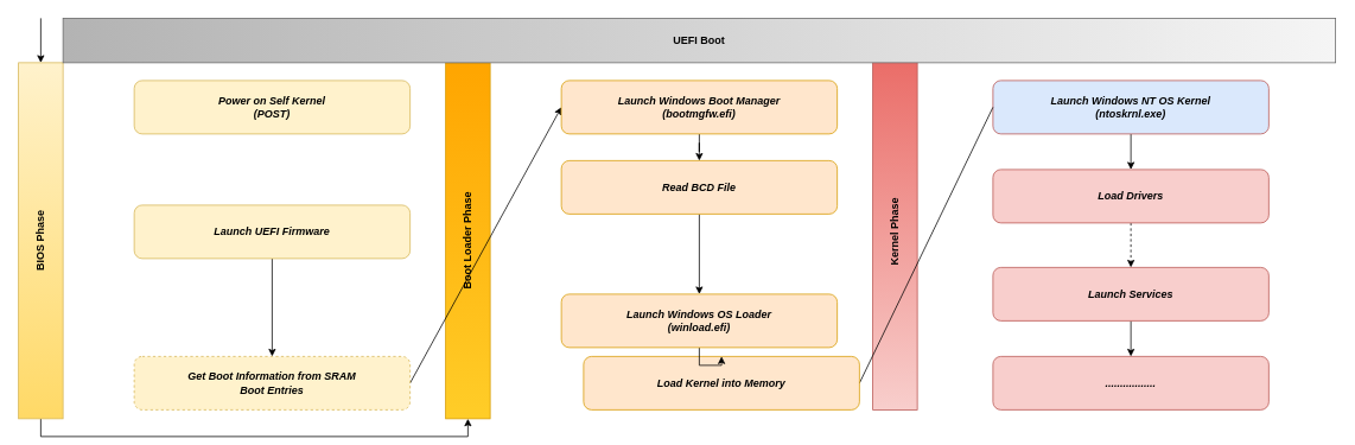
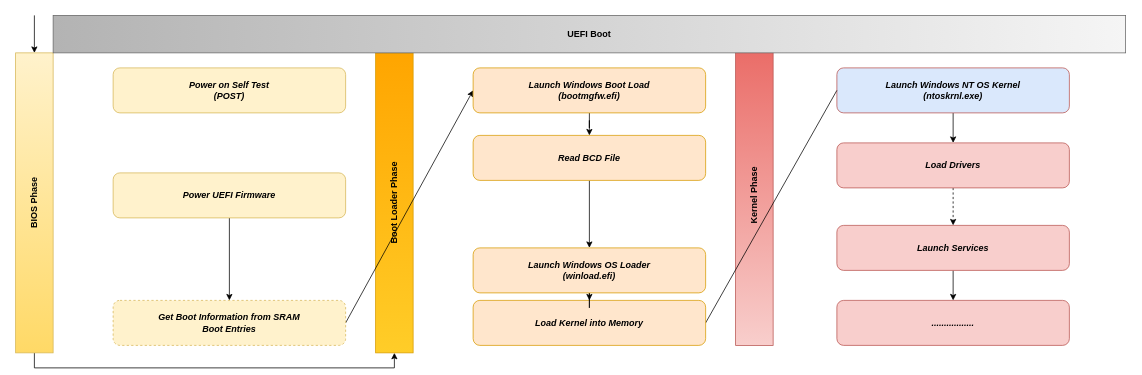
- <mxCell id="7" value="Power on Self Kernel&lt;br&gt;(POST)" style="rounded=1;whiteSpace=wrap;html=1;strokeColor=#d6b656;align=center;verticalAlign=middle;fontFamily=Helvetica;fontSize=12;fillColor=#fff2cc;fontStyle=3" parent="1" vertex="1"><mxGeometry x="150" y="90" width="310" height="60" as="geometry" /></mxCell>
+ <mxCell id="7" value="Power on Self Test&lt;br&gt;(POST)" style="rounded=1;whiteSpace=wrap;html=1;strokeColor=#d6b656;align=center;verticalAlign=middle;fontFamily=Helvetica;fontSize=12;fillColor=#fff2cc;fontStyle=3" parent="1" vertex="1"><mxGeometry x="150" y="90" width="310" height="60" as="geometry" /></mxCell>
- <mxCell id="24" value="Launch Windows Boot Manager&lt;br&gt;(bootmgfw.efi)" style="rounded=1;whiteSpace=wrap;html=1;strokeColor=#d79b00;align=center;verticalAlign=middle;fontFamily=Helvetica;fontSize=12;fillColor=#ffe6cc;fontStyle=3" vertex="1" parent="1"><mxGeometry x="630" y="90" width="310" height="60" as="geometry" /></mxCell>
+ <mxCell id="24" value="Launch Windows Boot Load&lt;br&gt;(bootmgfw.efi)" style="rounded=1;whiteSpace=wrap;html=1;strokeColor=#d79b00;align=center;verticalAlign=middle;fontFamily=Helvetica;fontSize=12;fillColor=#ffe6cc;fontStyle=3" vertex="1" parent="1"><mxGeometry x="630" y="90" width="310" height="60" as="geometry" /></mxCell>
- <mxCell id="9" value="Launch UEFI Firmware" style="rounded=1;whiteSpace=wrap;html=1;strokeColor=#d6b656;align=center;verticalAlign=middle;fontFamily=Helvetica;fontSize=12;fillColor=#fff2cc;fontStyle=3" parent="1" vertex="1"><mxGeometry x="150" y="230" width="310" height="60" as="geometry" /></mxCell>
+ <mxCell id="9" value="Power UEFI Firmware" style="rounded=1;whiteSpace=wrap;html=1;strokeColor=#d6b656;align=center;verticalAlign=middle;fontFamily=Helvetica;fontSize=12;fillColor=#fff2cc;fontStyle=3" parent="1" vertex="1"><mxGeometry x="150" y="230" width="310" height="60" as="geometry" /></mxCell>
- <mxCell id="22" value="Load Kernel into Memory" style="rounded=1;whiteSpace=wrap;html=1;strokeColor=#d79b00;align=center;verticalAlign=middle;fontFamily=Helvetica;fontSize=12;fillColor=#ffe6cc;fontStyle=3" vertex="1" parent="1"><mxGeometry x="655" y="400" width="310" height="60" as="geometry" /></mxCell>
+ <mxCell id="22" value="Load Kernel into Memory" style="rounded=1;whiteSpace=wrap;html=1;strokeColor=#d79b00;align=center;verticalAlign=middle;fontFamily=Helvetica;fontSize=12;fillColor=#ffe6cc;fontStyle=3" vertex="1" parent="1"><mxGeometry x="630" y="400" width="310" height="60" as="geometry" /></mxCell>
